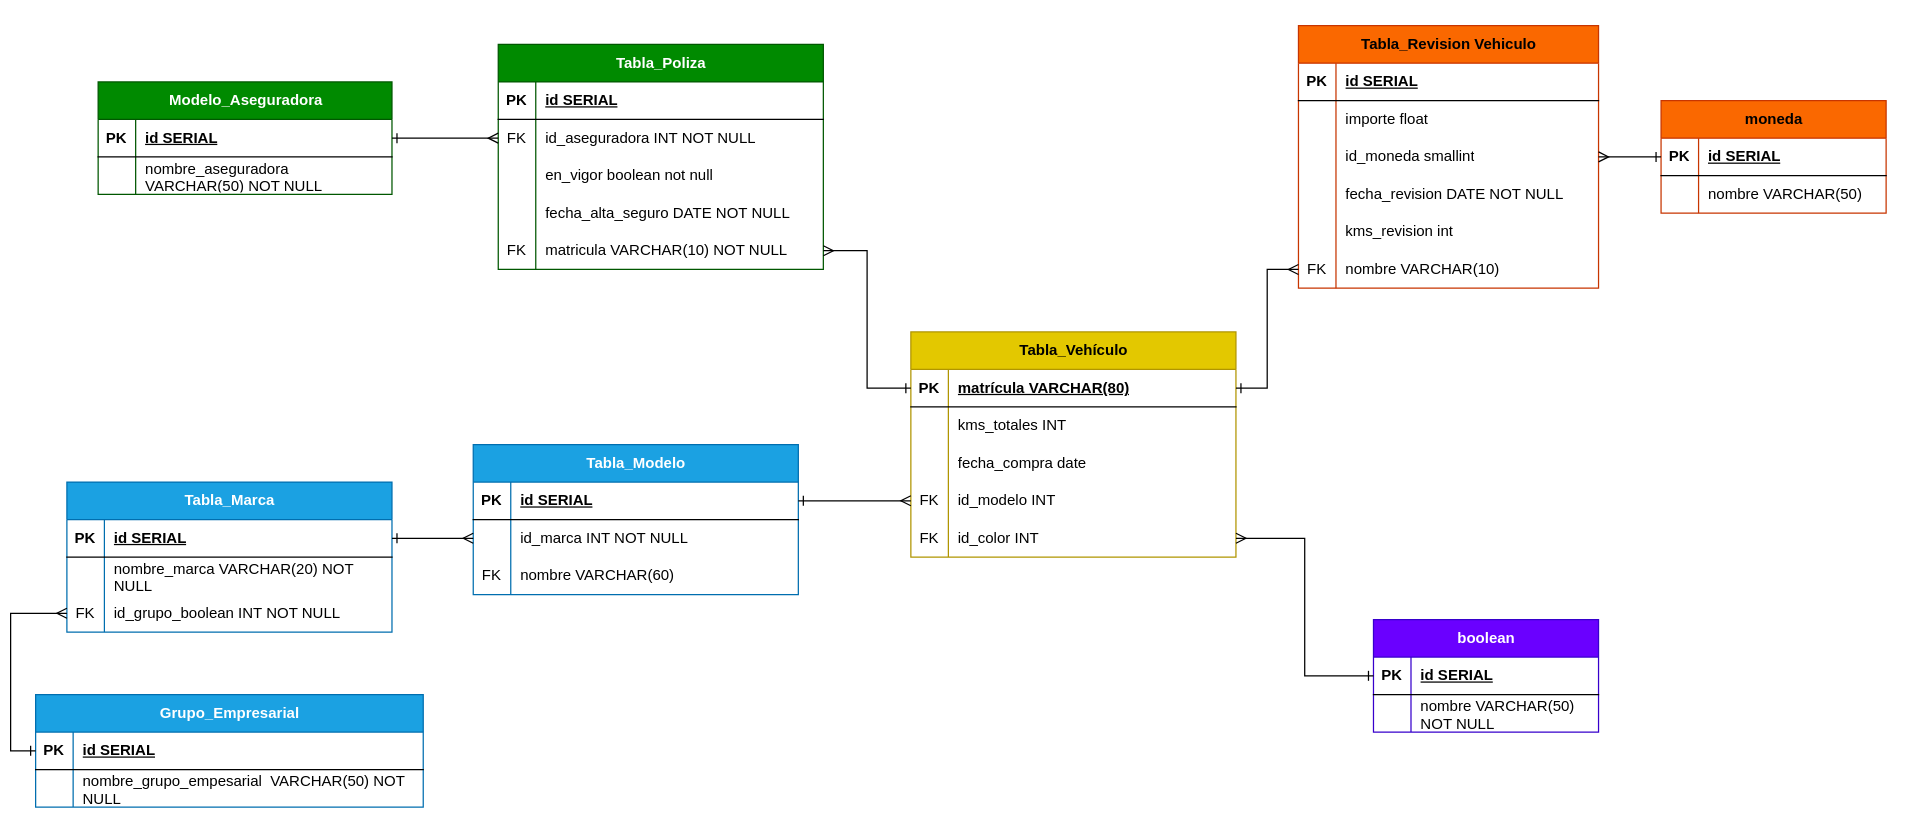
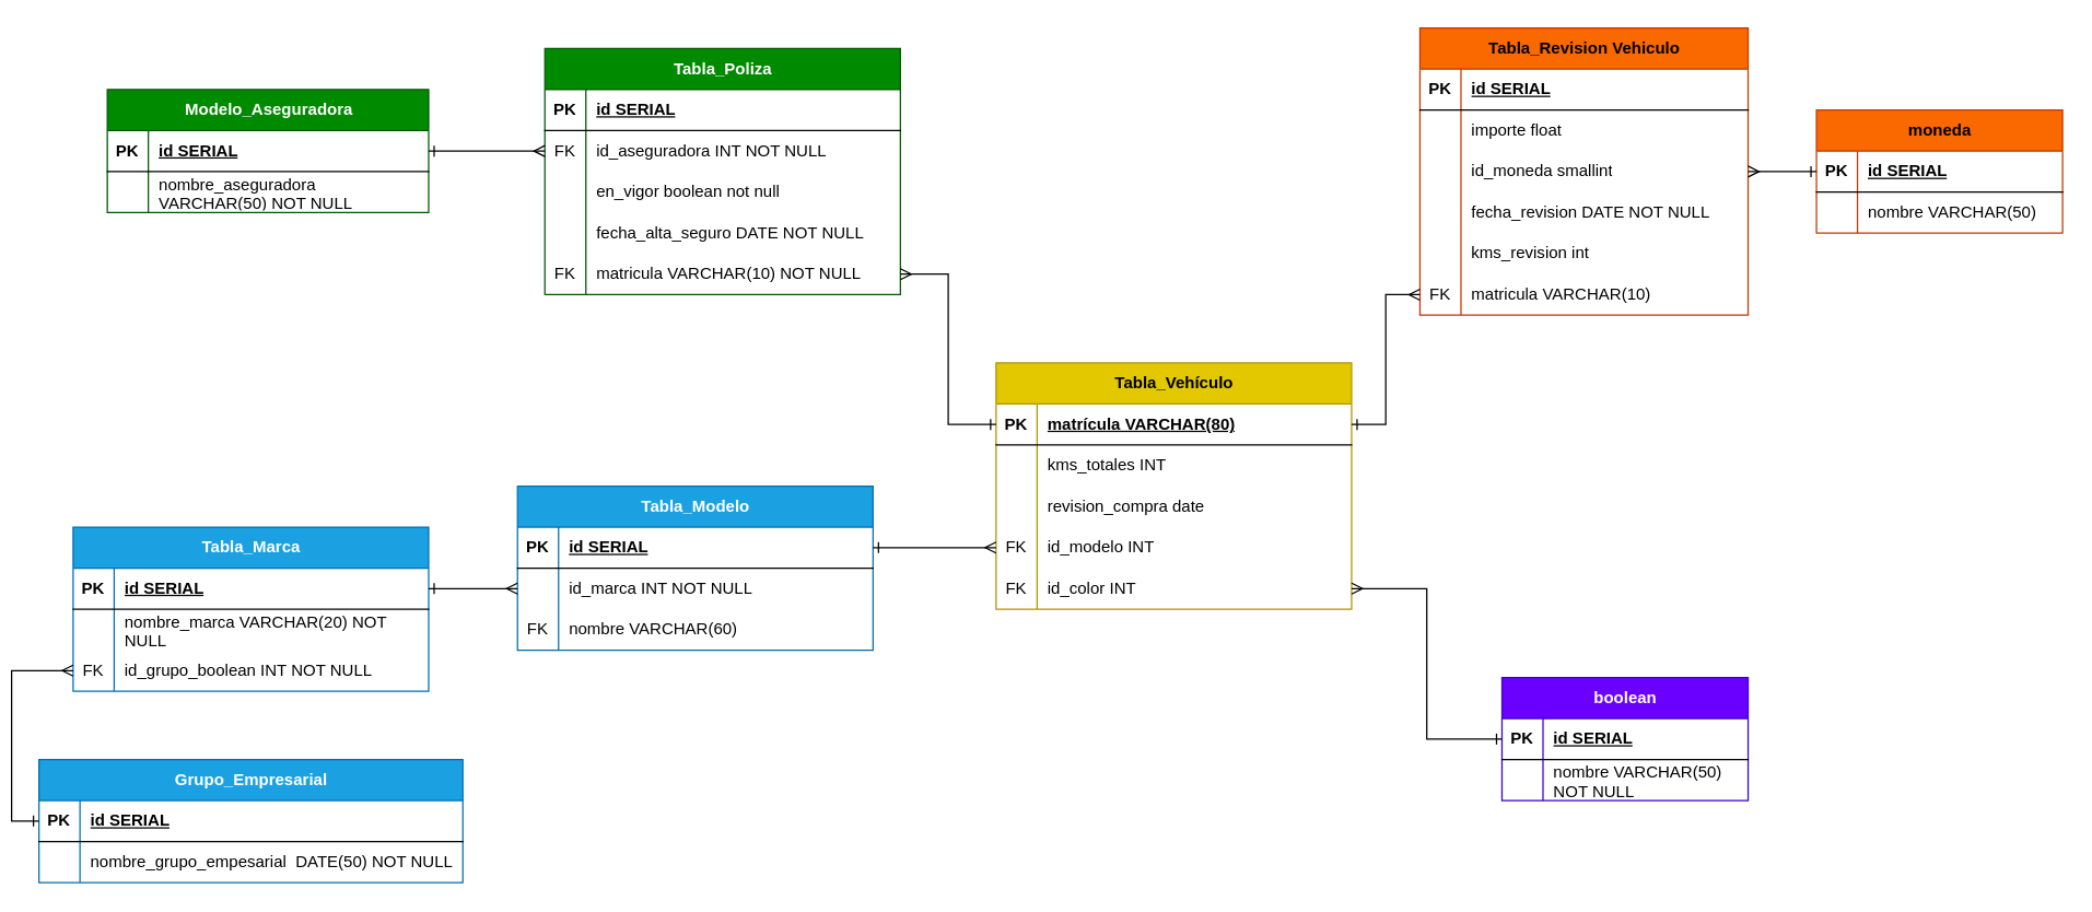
- <mxCell id="60" value="nombre VARCHAR(10)" style="shape=partialRectangle;connectable=0;fillColor=none;top=0;left=0;bottom=0;right=0;align=left;spacingLeft=6;overflow=hidden;whiteSpace=wrap;html=1;" parent="58" vertex="1"><mxGeometry x="30" width="210.0" height="30" as="geometry"><mxRectangle width="210.0" height="30" as="alternateBounds" /></mxGeometry></mxCell>
+ <mxCell id="60" value="matricula VARCHAR(10)" style="shape=partialRectangle;connectable=0;fillColor=none;top=0;left=0;bottom=0;right=0;align=left;spacingLeft=6;overflow=hidden;whiteSpace=wrap;html=1;" parent="58" vertex="1"><mxGeometry x="30" width="210.0" height="30" as="geometry"><mxRectangle width="210.0" height="30" as="alternateBounds" /></mxGeometry></mxCell>
- <mxCell id="80" value="fecha_compra date" style="shape=partialRectangle;connectable=0;fillColor=none;top=0;left=0;bottom=0;right=0;align=left;spacingLeft=6;overflow=hidden;whiteSpace=wrap;html=1;" parent="78" vertex="1"><mxGeometry x="30" width="230" height="30" as="geometry"><mxRectangle width="230" height="30" as="alternateBounds" /></mxGeometry></mxCell>
+ <mxCell id="80" value="revision_compra date" style="shape=partialRectangle;connectable=0;fillColor=none;top=0;left=0;bottom=0;right=0;align=left;spacingLeft=6;overflow=hidden;whiteSpace=wrap;html=1;" parent="78" vertex="1"><mxGeometry x="30" width="230" height="30" as="geometry"><mxRectangle width="230" height="30" as="alternateBounds" /></mxGeometry></mxCell>
- <mxCell id="8" value="nombre_grupo_empesarial&amp;nbsp; VARCHAR(50) NOT NULL" style="shape=partialRectangle;connectable=0;fillColor=none;top=0;left=0;bottom=0;right=0;align=left;spacingLeft=6;overflow=hidden;whiteSpace=wrap;html=1;" parent="6" vertex="1"><mxGeometry x="30" width="280" height="30" as="geometry"><mxRectangle width="280" height="30" as="alternateBounds" /></mxGeometry></mxCell>
+ <mxCell id="8" value="nombre_grupo_empesarial&amp;nbsp; DATE(50) NOT NULL" style="shape=partialRectangle;connectable=0;fillColor=none;top=0;left=0;bottom=0;right=0;align=left;spacingLeft=6;overflow=hidden;whiteSpace=wrap;html=1;" parent="6" vertex="1"><mxGeometry x="30" width="280" height="30" as="geometry"><mxRectangle width="280" height="30" as="alternateBounds" /></mxGeometry></mxCell>
